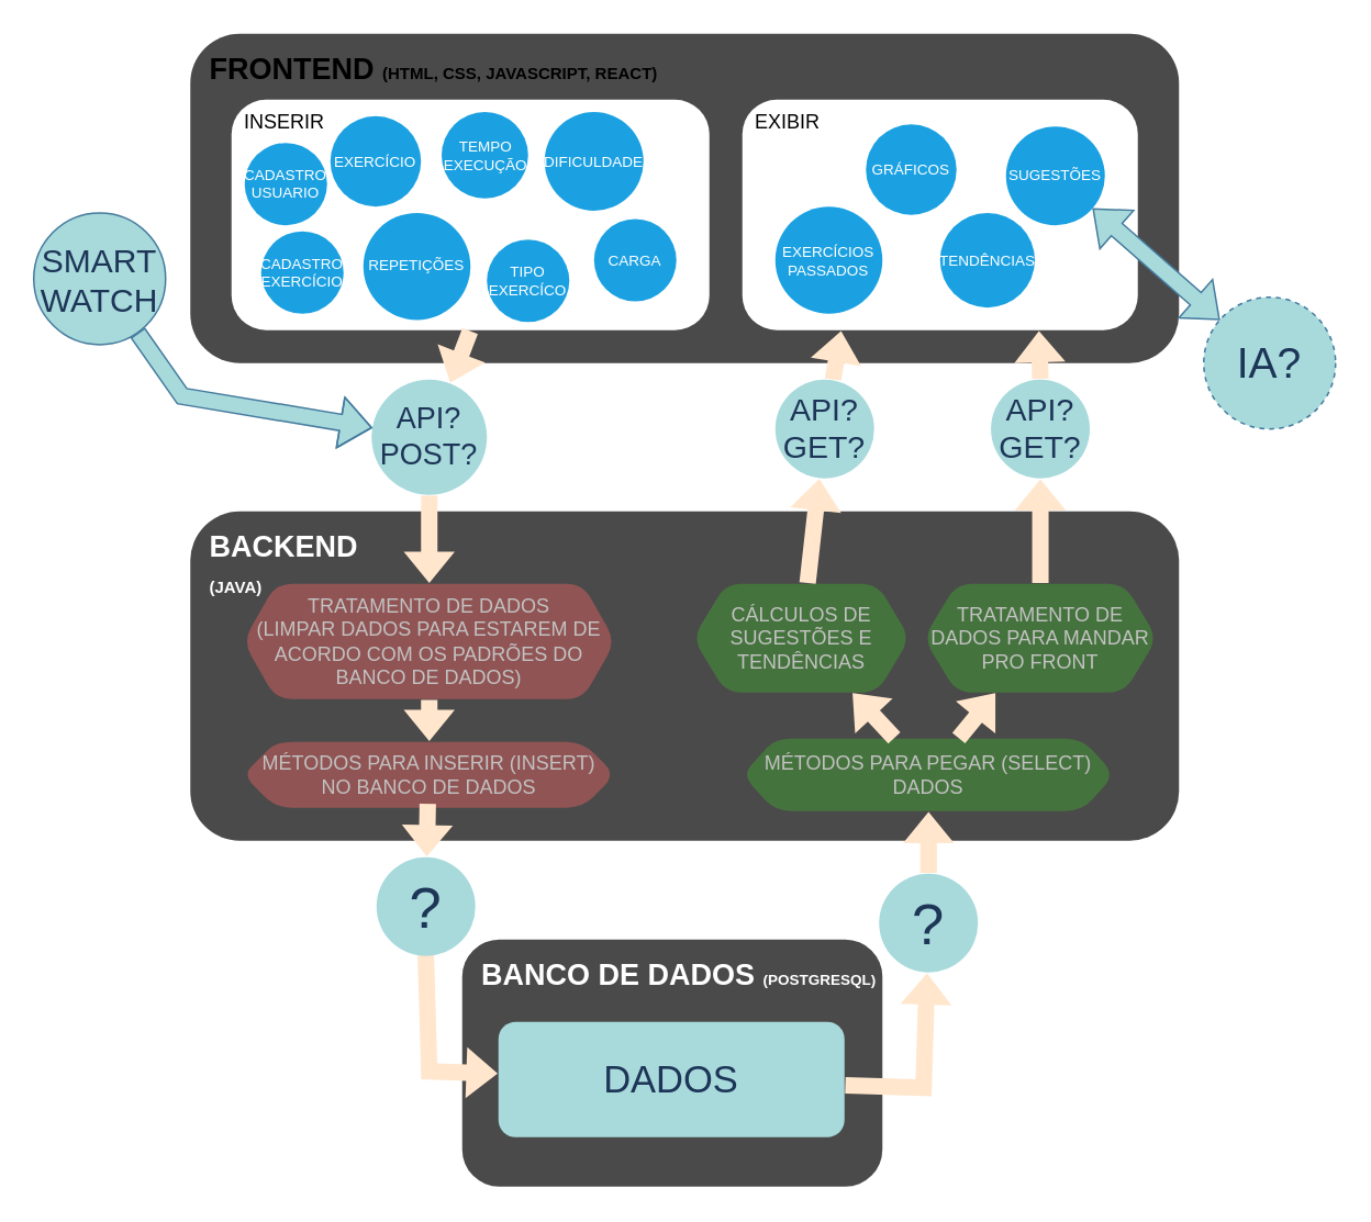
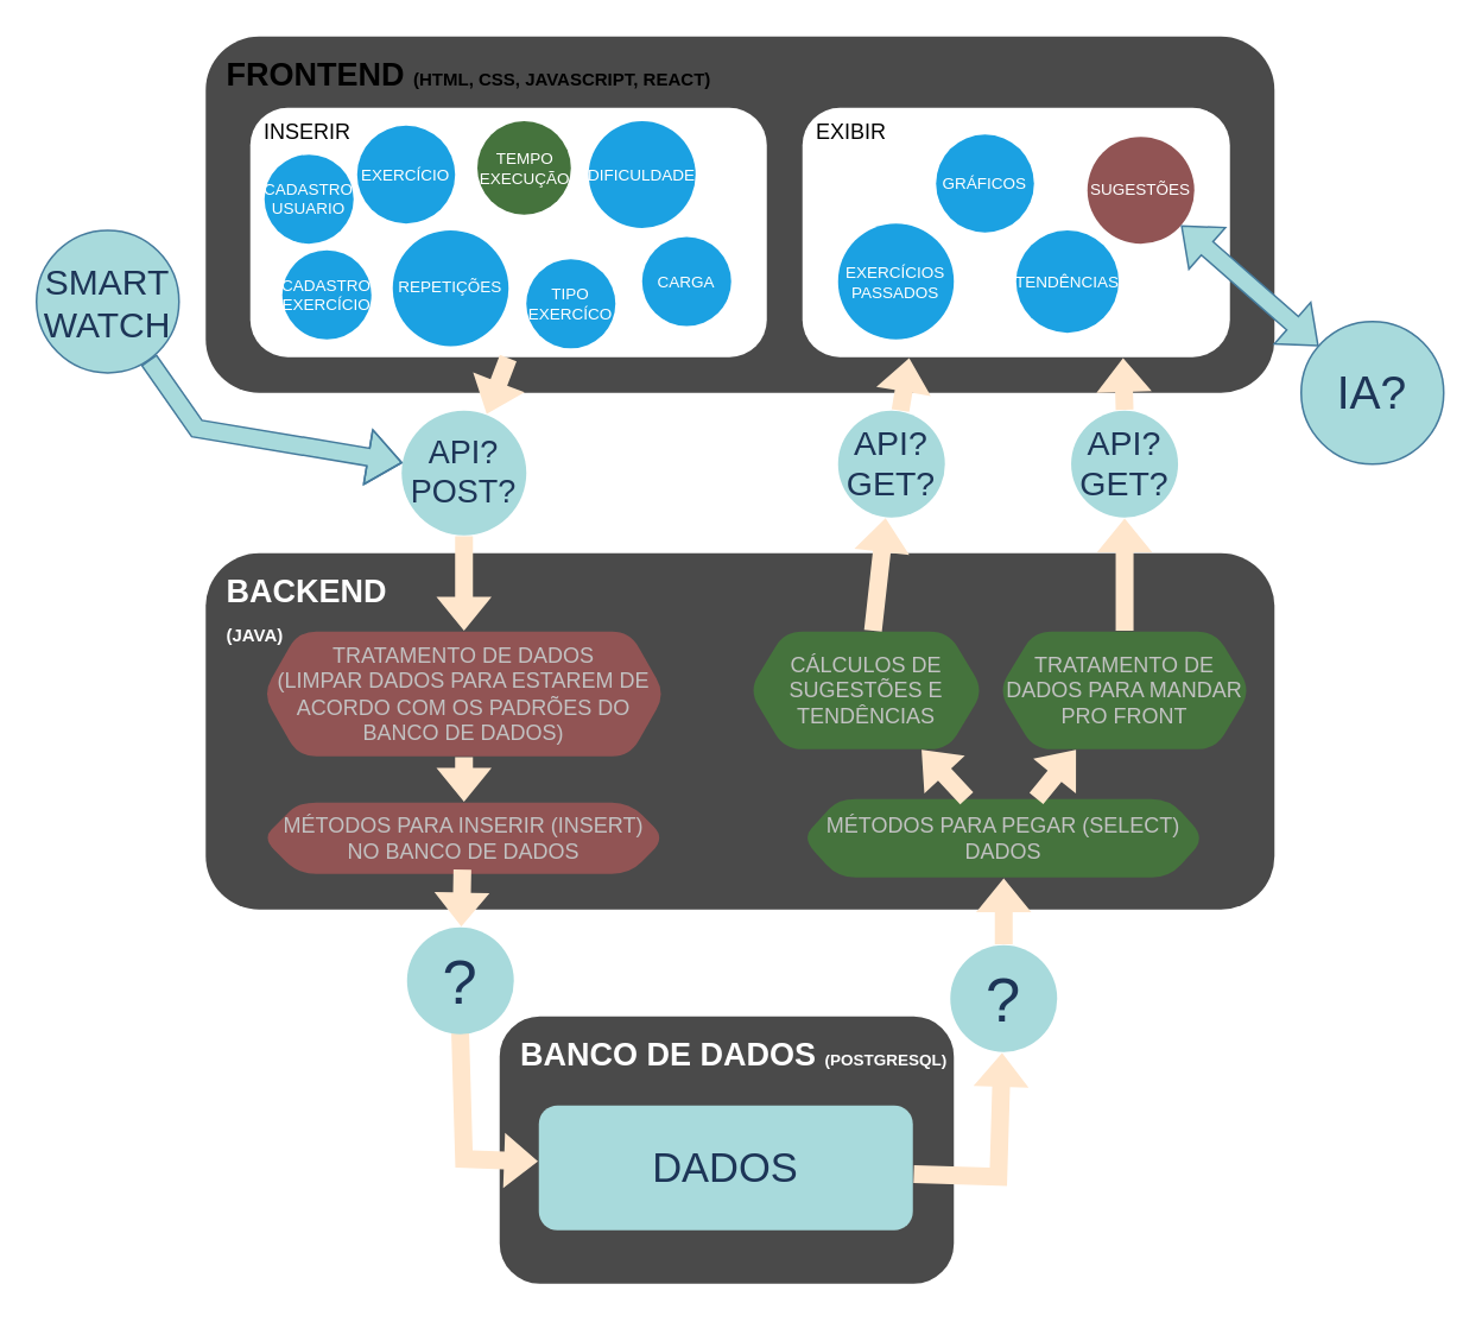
- <mxCell id="9" value="TEMPO&lt;div&gt;EXECUÇÃO&lt;/div&gt;" style="ellipse;whiteSpace=wrap;html=1;aspect=fixed;fillColor=#1ba1e2;fontColor=#ffffff;strokeColor=none;fontSize=9;" vertex="1" parent="1"><mxGeometry x="267.5" y="67.5" width="52.5" height="52.5" as="geometry" /></mxCell>
+ <mxCell id="9" value="TEMPO&lt;div&gt;EXECUÇÃO&lt;/div&gt;" style="ellipse;whiteSpace=wrap;html=1;aspect=fixed;fillColor=#45733d;fontColor=#ffffff;strokeColor=none;fontSize=9;" vertex="1" parent="1"><mxGeometry x="267.5" y="67.5" width="52.5" height="52.5" as="geometry" /></mxCell>
- <mxCell id="15" value="SUGESTÕES" style="ellipse;whiteSpace=wrap;html=1;aspect=fixed;fillColor=#1ba1e2;fontColor=#ffffff;strokeColor=none;fontSize=9;" vertex="1" parent="1"><mxGeometry x="610" y="76.25" width="60" height="60" as="geometry" /></mxCell>
+ <mxCell id="15" value="SUGESTÕES" style="ellipse;whiteSpace=wrap;html=1;aspect=fixed;fillColor=#915454;fontColor=#ffffff;strokeColor=none;fontSize=9;" vertex="1" parent="1"><mxGeometry x="610" y="76.25" width="60" height="60" as="geometry" /></mxCell>
- <mxCell id="40" value="IA?" style="ellipse;whiteSpace=wrap;html=1;aspect=fixed;strokeColor=#457B9D;fontColor=#1D3557;fillColor=#A8DADC;fontSize=26;dashed=1;" vertex="1" parent="1"><mxGeometry x="730" y="180" width="80" height="80" as="geometry" /></mxCell>
+ <mxCell id="40" value="IA?" style="ellipse;whiteSpace=wrap;html=1;aspect=fixed;strokeColor=#457B9D;fontColor=#1D3557;fillColor=#A8DADC;fontSize=26;" vertex="1" parent="1"><mxGeometry x="730" y="180" width="80" height="80" as="geometry" /></mxCell>
